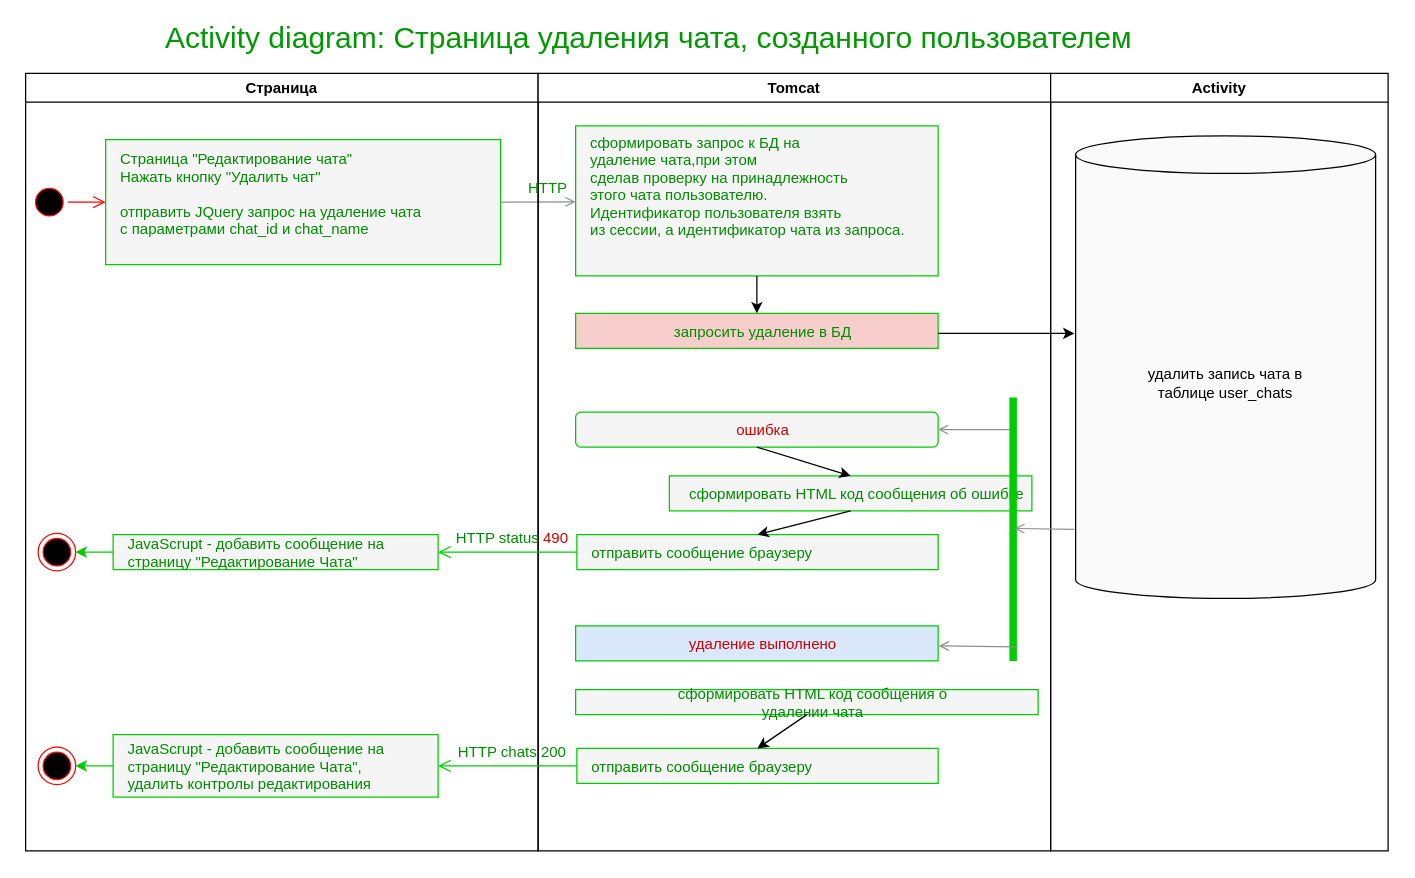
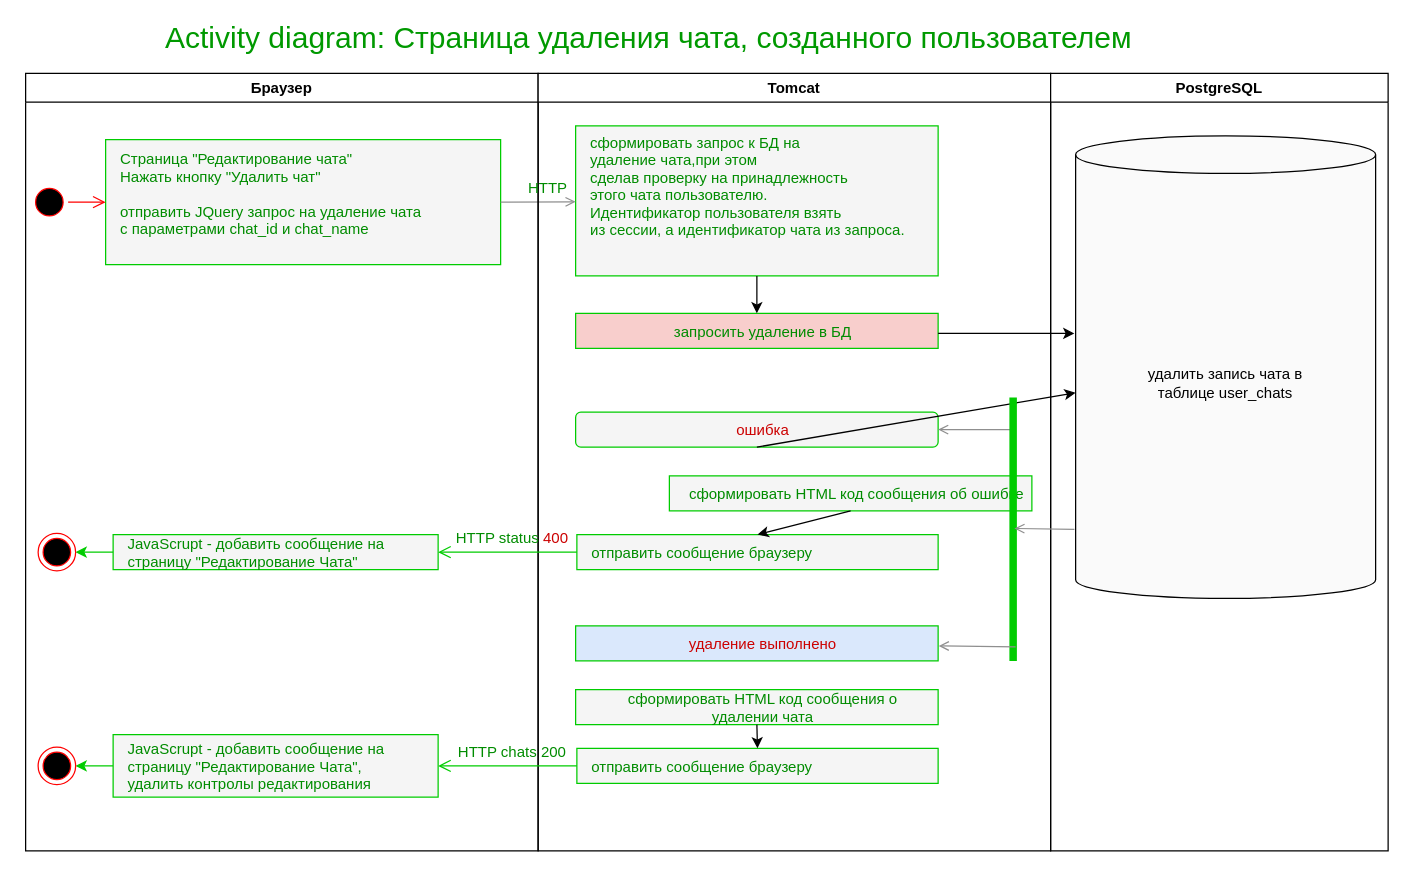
- <mxCell id="7" value="Страница" style="swimlane;whiteSpace=wrap" vertex="1" parent="1"><mxGeometry x="20" y="58" width="410" height="622" as="geometry" /></mxCell>
+ <mxCell id="7" value="Браузер" style="swimlane;whiteSpace=wrap" vertex="1" parent="1"><mxGeometry x="20" y="58" width="410" height="622" as="geometry" /></mxCell>
- <mxCell id="22" value="Activity" style="swimlane;whiteSpace=wrap" vertex="1" parent="1"><mxGeometry x="840" y="58" width="270" height="622" as="geometry" /></mxCell>
+ <mxCell id="22" value="PostgreSQL" style="swimlane;whiteSpace=wrap" vertex="1" parent="1"><mxGeometry x="840" y="58" width="270" height="622" as="geometry" /></mxCell>
- <mxCell id="20" value="" style="endArrow=classic;html=1;fontColor=#CC0000;entryX=0.5;entryY=0;entryDx=0;entryDy=0;exitX=0.5;exitY=1;exitDx=0;exitDy=0;" edge="1" parent="9" source="12" target="13"><mxGeometry width="50" height="50" relative="1" as="geometry"><mxPoint x="110" y="322" as="sourcePoint" /><mxPoint x="160" y="272" as="targetPoint" /></mxGeometry></mxCell>
+ <mxCell id="20" value="" style="endArrow=classic;html=1;fontColor=#CC0000;exitX=0.5;exitY=1;exitDx=0;exitDy=0;" edge="1" parent="9" source="12" target="23"><mxGeometry width="50" height="50" relative="1" as="geometry"><mxPoint x="110" y="322" as="sourcePoint" /><mxPoint x="160" y="272" as="targetPoint" /></mxGeometry></mxCell>
- <mxCell id="14" value="HTTP status &lt;font color=&quot;#cc0000&quot;&gt;490&lt;/font&gt;" style="text;html=1;fillColor=none;align=center;verticalAlign=middle;whiteSpace=wrap;rounded=0;fontColor=#008C00;container=0;" vertex="1" parent="9"><mxGeometry x="-81" y="362" width="121" height="20" as="geometry" /></mxCell>
+ <mxCell id="14" value="HTTP status &lt;font color=&quot;#cc0000&quot;&gt;400&lt;/font&gt;" style="text;html=1;fillColor=none;align=center;verticalAlign=middle;whiteSpace=wrap;rounded=0;fontColor=#008C00;container=0;" vertex="1" parent="9"><mxGeometry x="-81" y="362" width="121" height="20" as="geometry" /></mxCell>
- <mxCell id="31" value="сформировать HTML код сообщения о &#10;удалении чата" style="align=center;spacingLeft=10;fillColor=#f5f5f5;strokeColor=#00CC00;fontColor=#008C00;container=0;" vertex="1" parent="1"><mxGeometry x="460" y="551" width="370" height="20" as="geometry" /></mxCell>
+ <mxCell id="31" value="сформировать HTML код сообщения о &#10;удалении чата" style="align=center;spacingLeft=10;fillColor=#f5f5f5;strokeColor=#00CC00;fontColor=#008C00;container=0;" vertex="1" parent="1"><mxGeometry x="460" y="551" width="290" height="28" as="geometry" /></mxCell>
